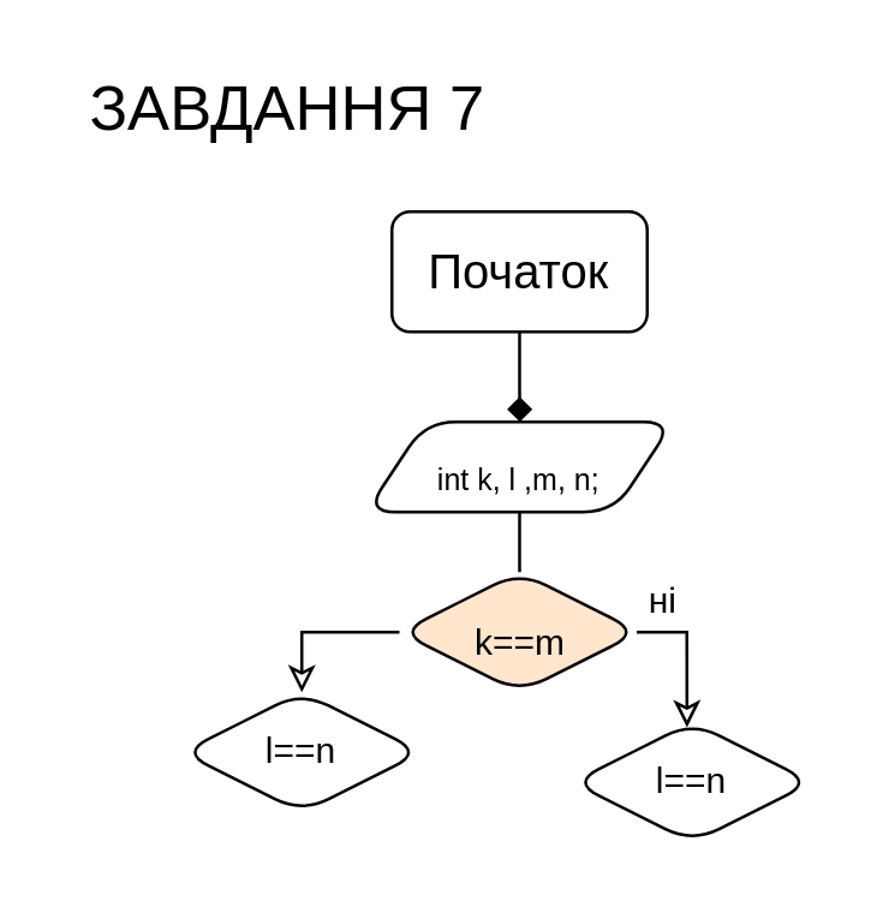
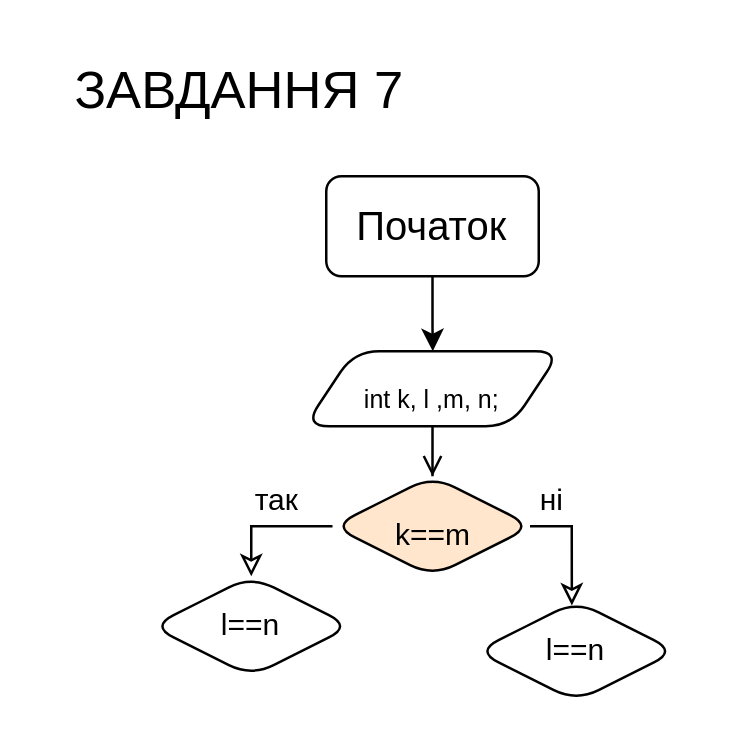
- <mxCell id="2" style="edgeStyle=orthogonalEdgeStyle;rounded=0;orthogonalLoop=1;jettySize=auto;html=1;exitX=0.5;exitY=1;exitDx=0;exitDy=0;fontSize=21;endArrow=diamond;" edge="1" parent="1" source="3" target="6"><mxGeometry relative="1" as="geometry"><mxPoint x="173" y="130" as="targetPoint" /></mxGeometry></mxCell>
+ <mxCell id="2" style="edgeStyle=orthogonalEdgeStyle;rounded=0;orthogonalLoop=1;jettySize=auto;html=1;exitX=0.5;exitY=1;exitDx=0;exitDy=0;fontSize=21;" edge="1" parent="1" source="3" target="6"><mxGeometry relative="1" as="geometry"><mxPoint x="173" y="130" as="targetPoint" /></mxGeometry></mxCell>
- <mxCell id="5" style="edgeStyle=orthogonalEdgeStyle;rounded=0;orthogonalLoop=1;jettySize=auto;html=1;exitX=0.5;exitY=1;exitDx=0;exitDy=0;fontSize=20;endArrow=none;endFill=0;" edge="1" parent="1" source="6" target="9"><mxGeometry relative="1" as="geometry"><mxPoint x="173" y="190" as="targetPoint" /></mxGeometry></mxCell>
+ <mxCell id="5" style="edgeStyle=orthogonalEdgeStyle;rounded=0;orthogonalLoop=1;jettySize=auto;html=1;exitX=0.5;exitY=1;exitDx=0;exitDy=0;fontSize=20;endArrow=open;endFill=0;" edge="1" parent="1" source="6" target="9"><mxGeometry relative="1" as="geometry"><mxPoint x="173" y="190" as="targetPoint" /></mxGeometry></mxCell>
+ <mxCell id="10" value="так" style="text;html=1;align=center;verticalAlign=middle;resizable=0;points=[];autosize=1;strokeColor=none;fillColor=none;fontSize=12;" vertex="1" parent="1"><mxGeometry x="95" y="190" width="30" height="20" as="geometry" /></mxCell>
